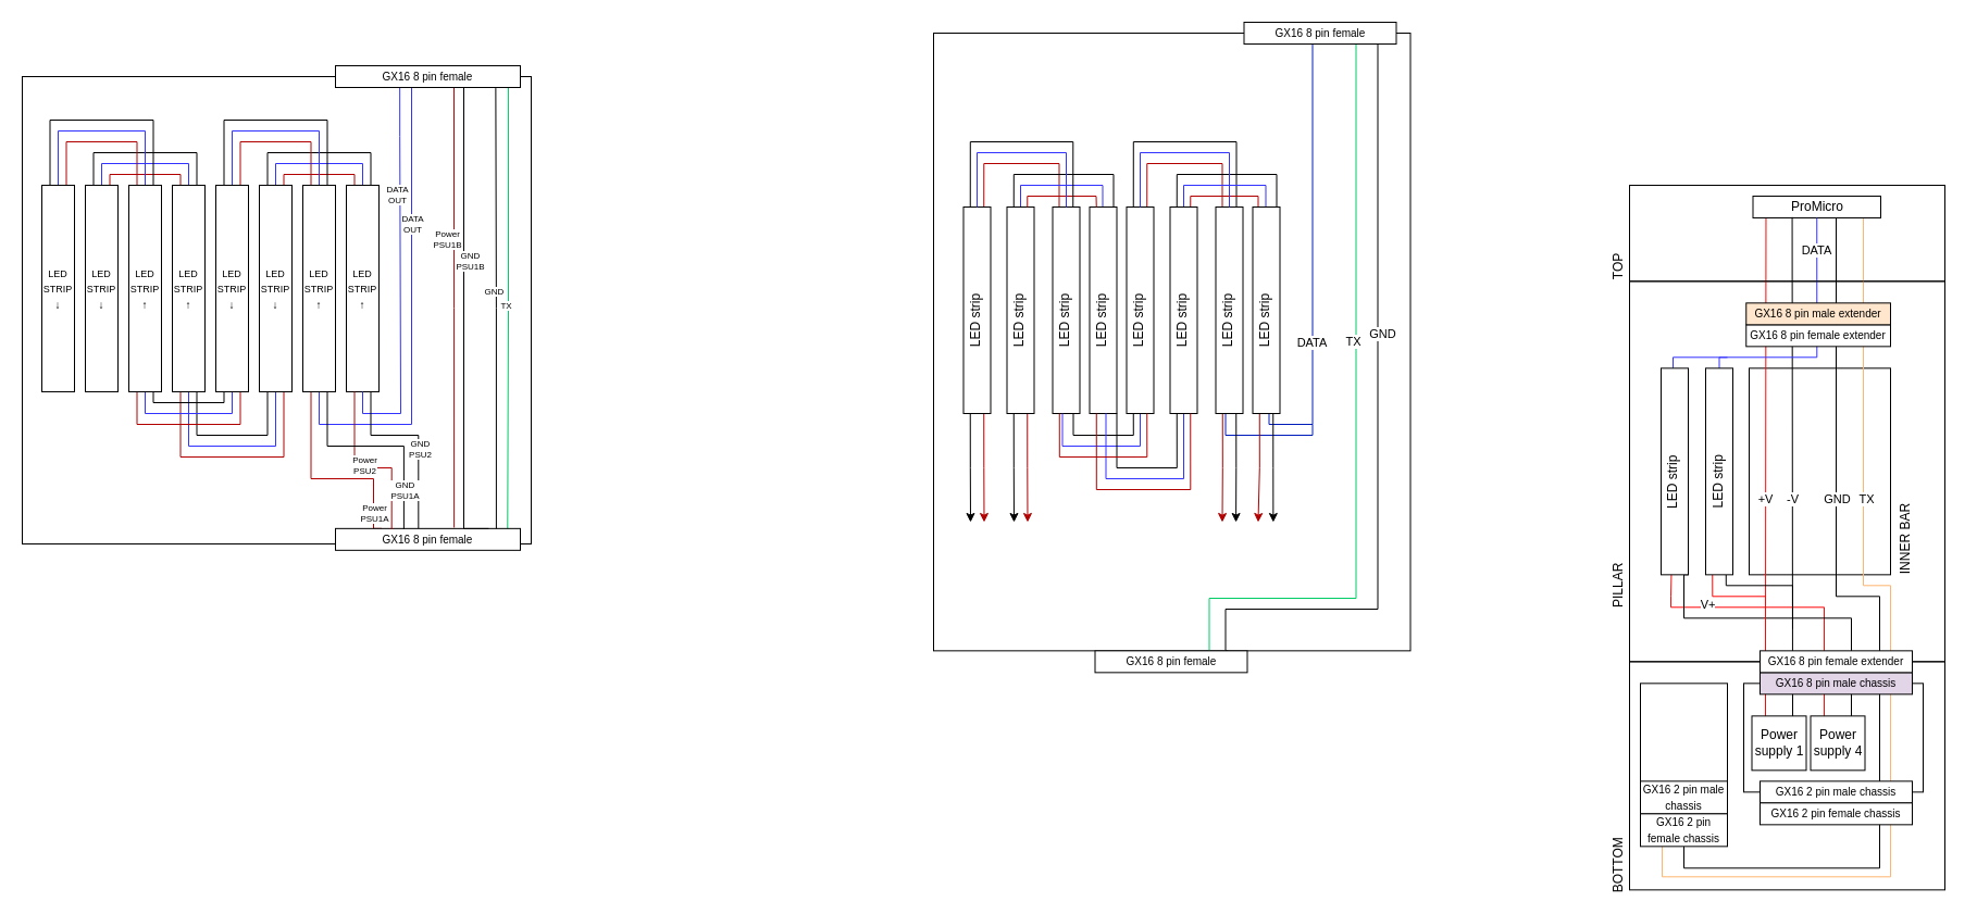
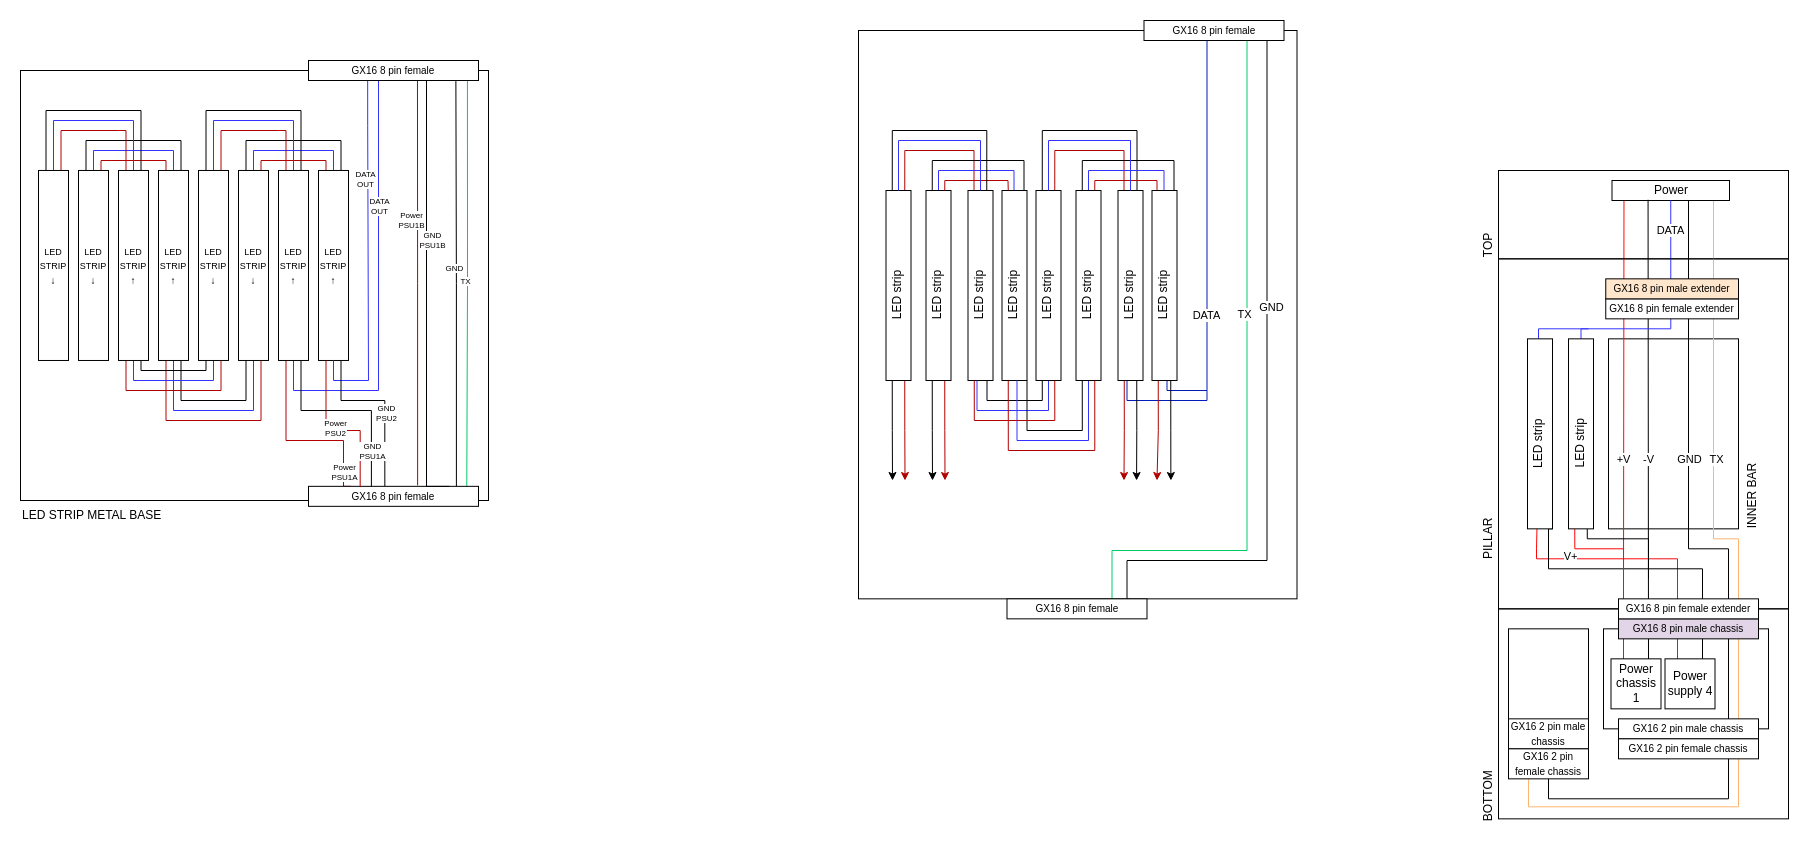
- <mxCell id="18" value="ProMicro" style="rounded=0;whiteSpace=wrap;html=1;fillColor=none;" parent="1" vertex="1"><mxGeometry x="1611.5" y="180" width="117.5" height="20" as="geometry" /></mxCell>
+ <mxCell id="18" value="Power" style="rounded=0;whiteSpace=wrap;html=1;fillColor=none;" parent="1" vertex="1"><mxGeometry x="1611.5" y="180" width="117.5" height="20" as="geometry" /></mxCell>
+ <mxCell id="151" value="LED STRIP METAL BASE" style="text;html=1;align=left;verticalAlign=middle;whiteSpace=wrap;rounded=0;" vertex="1" parent="1"><mxGeometry x="20" y="500" width="160" height="30" as="geometry" /></mxCell>
- <mxCell id="12" value="Power supply 1" style="rounded=0;whiteSpace=wrap;html=1;strokeWidth=1;fillColor=none;" parent="1" vertex="1"><mxGeometry x="1610.5" y="658.34" width="50" height="50" as="geometry" /></mxCell>
+ <mxCell id="12" value="Power chassis 1" style="rounded=0;whiteSpace=wrap;html=1;strokeWidth=1;fillColor=none;" parent="1" vertex="1"><mxGeometry x="1610.5" y="658.34" width="50" height="50" as="geometry" /></mxCell>
